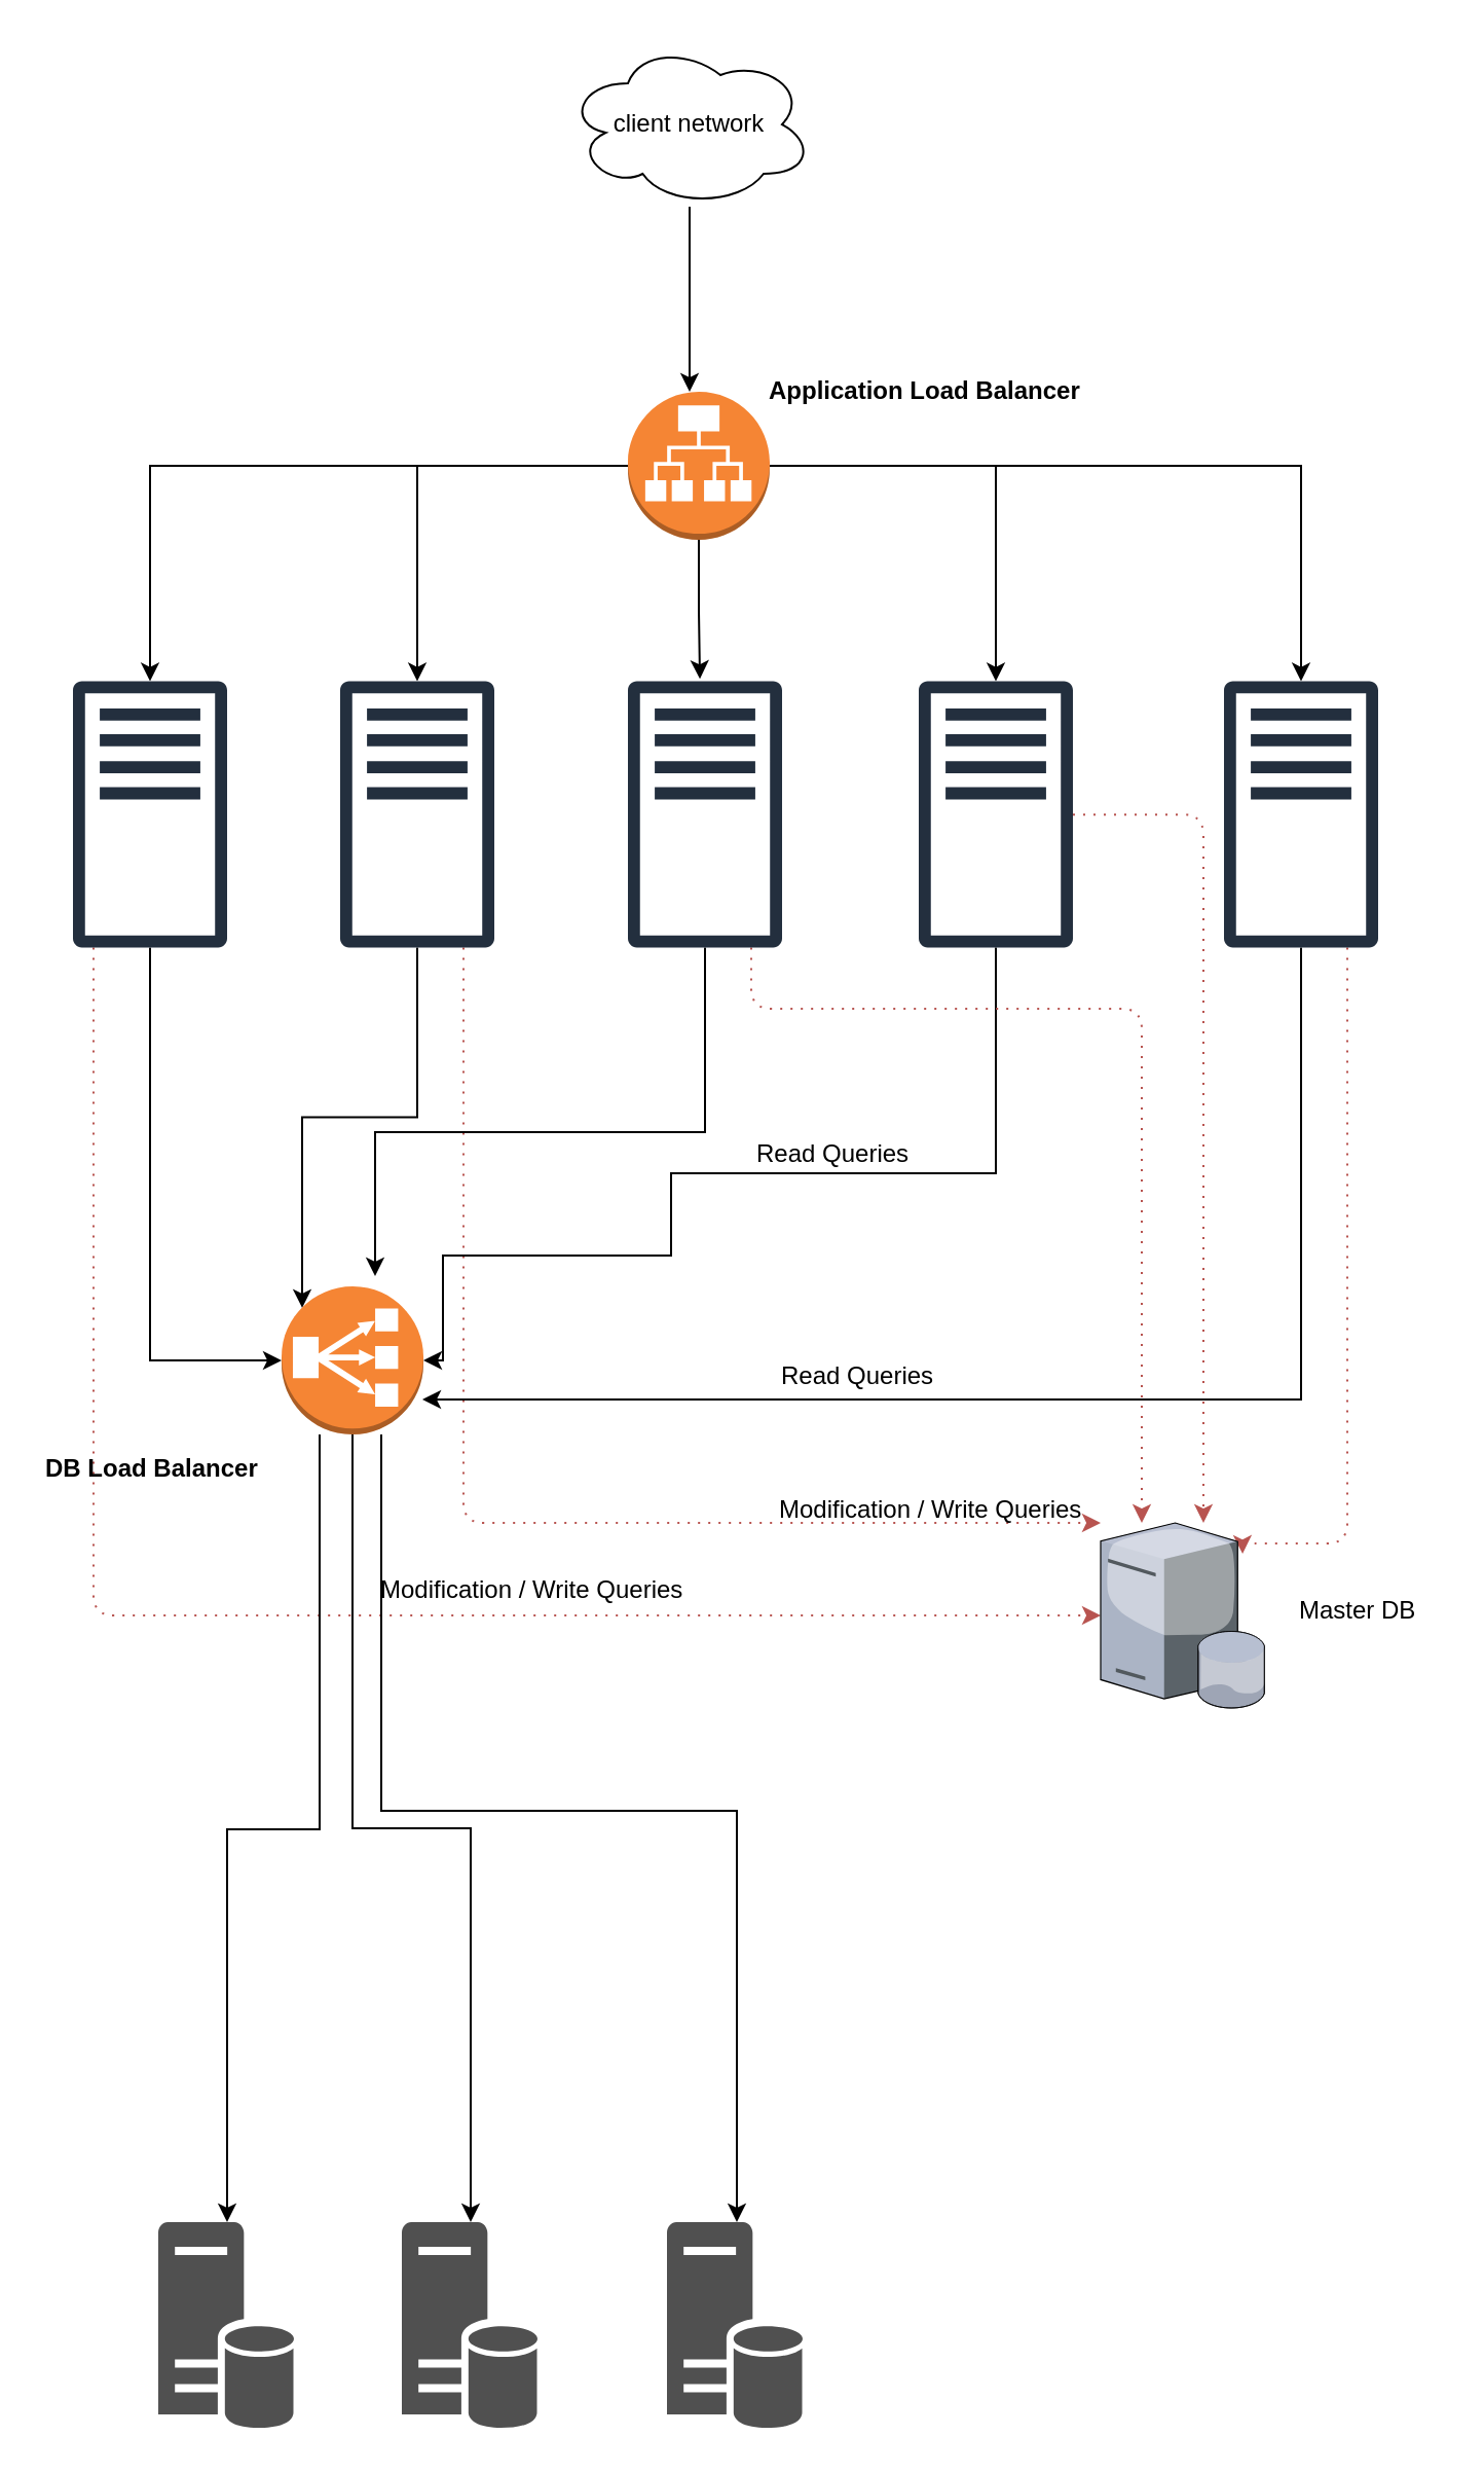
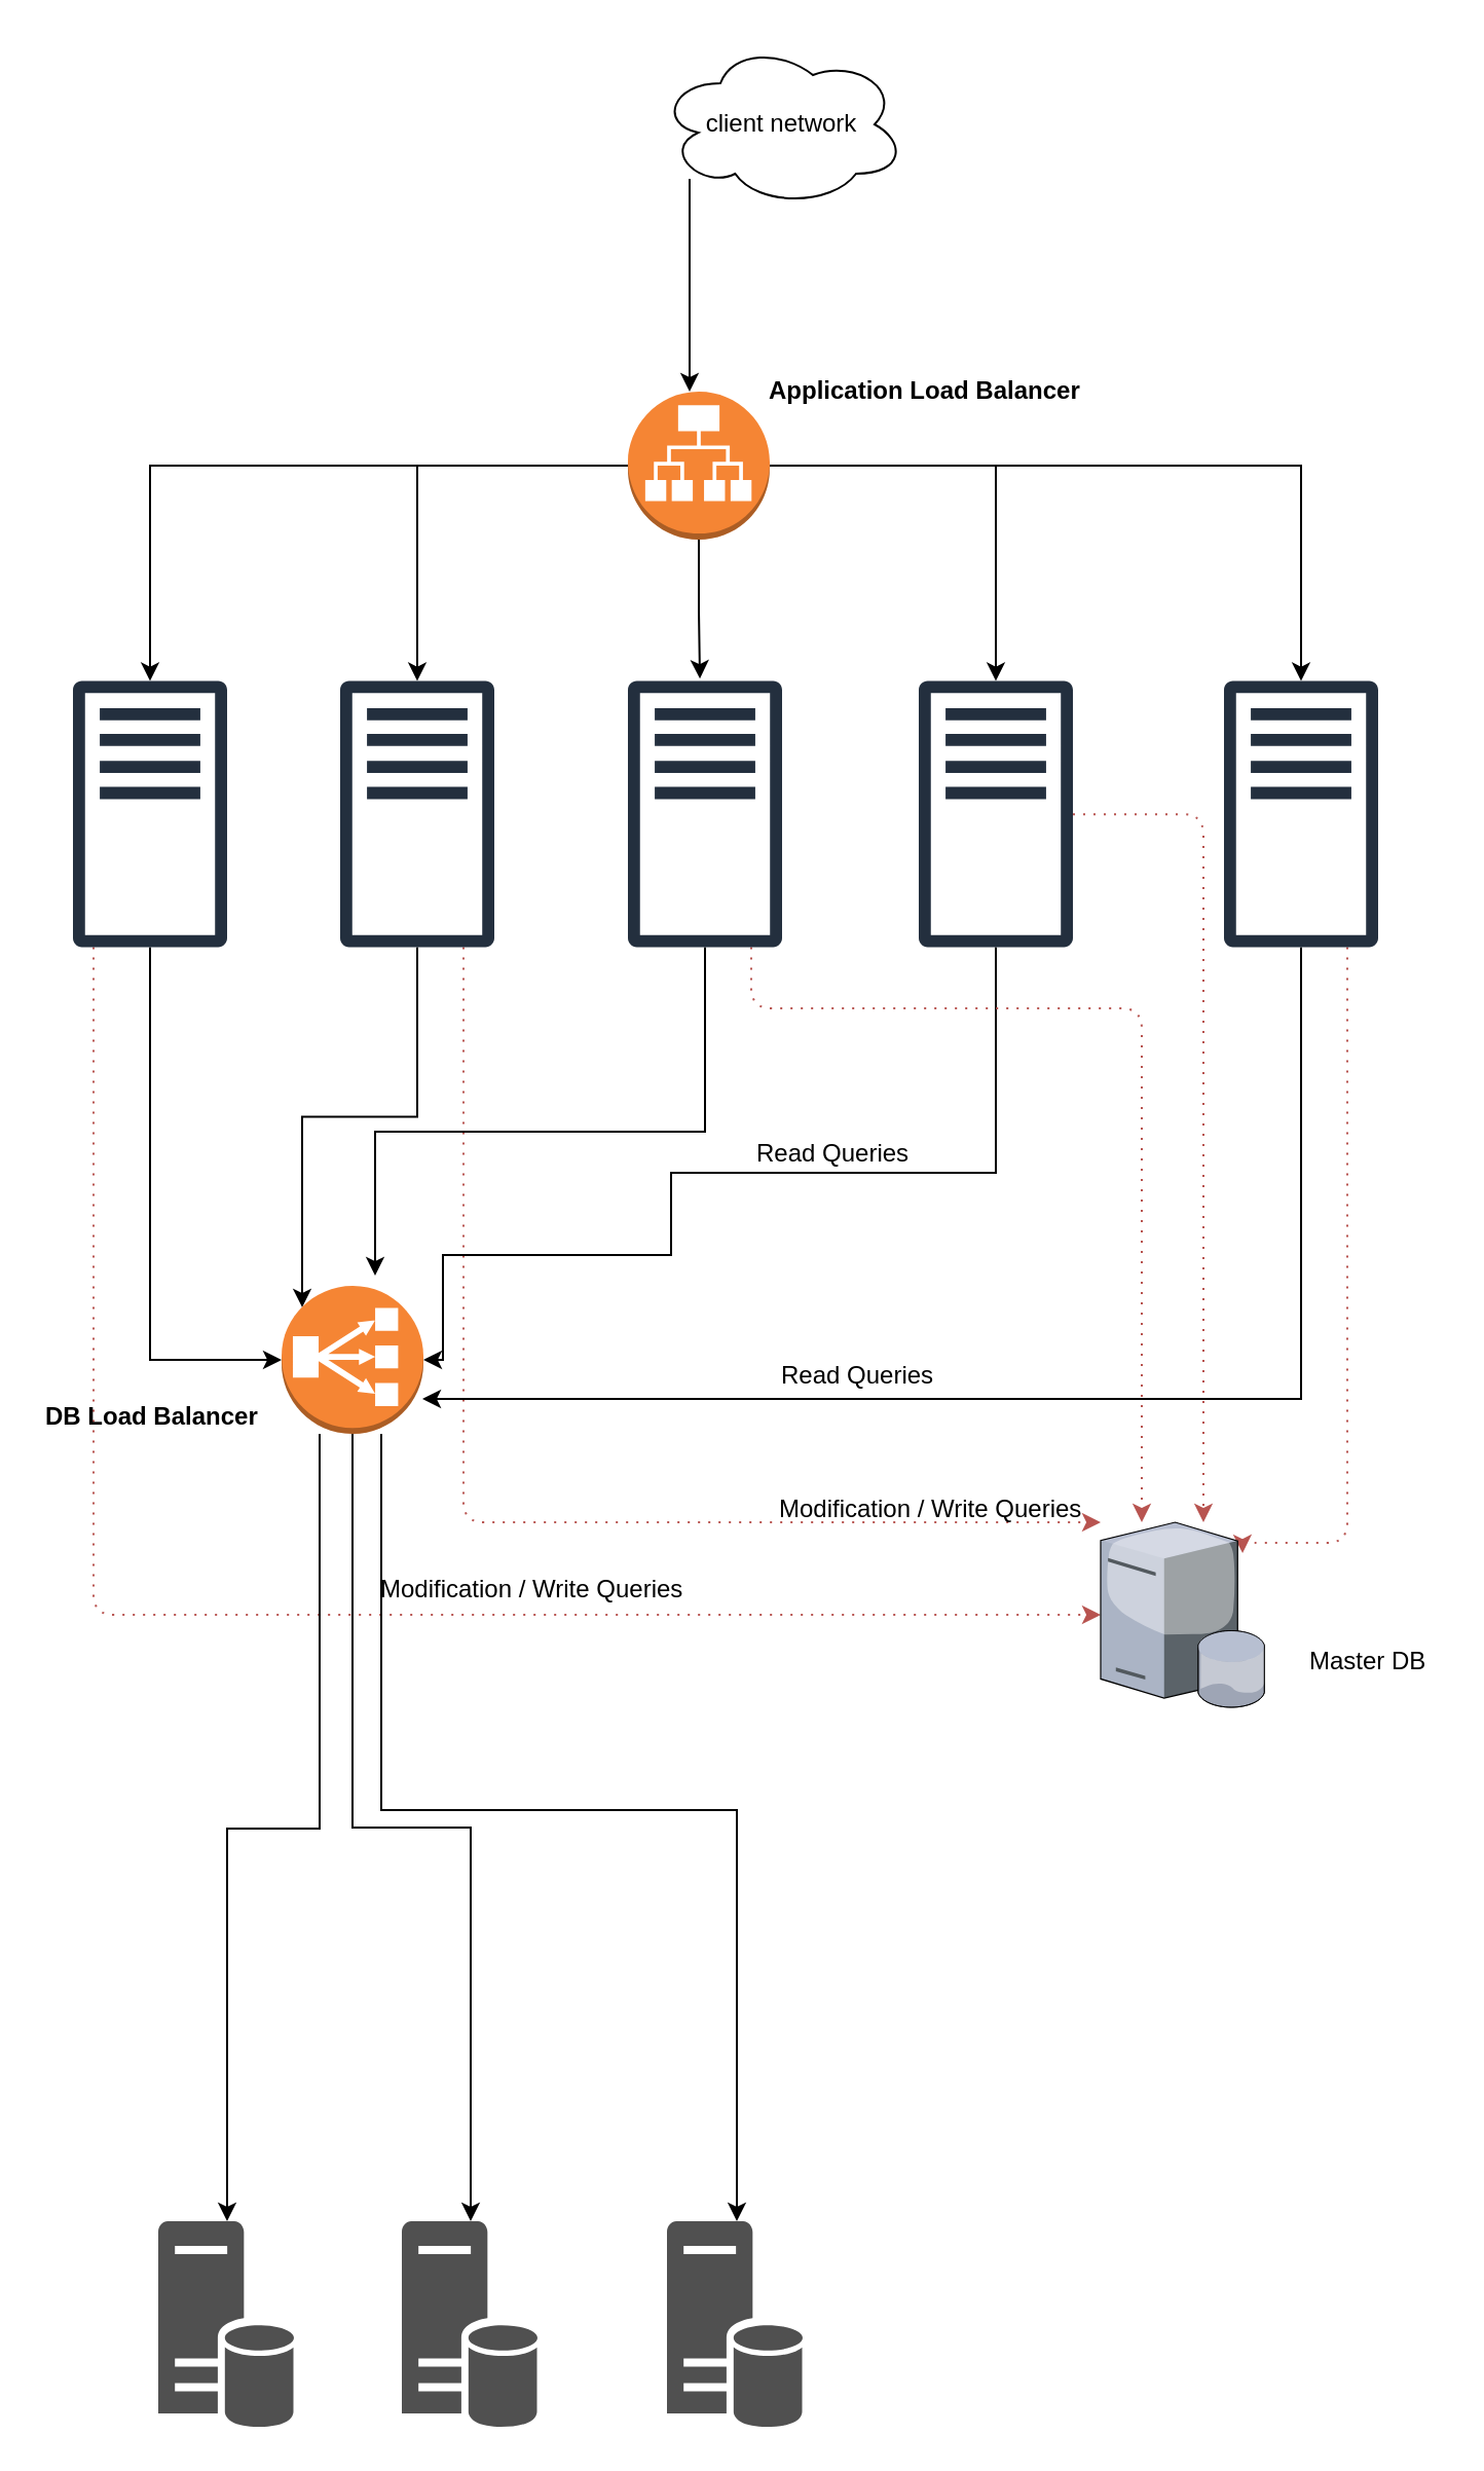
- <mxCell id="4" value="client network" style="ellipse;shape=cloud;whiteSpace=wrap;html=1;" vertex="1" parent="1"><mxGeometry x="275" y="20" width="120" height="80" as="geometry" /></mxCell>
+ <mxCell id="4" value="client network" style="ellipse;shape=cloud;whiteSpace=wrap;html=1;" vertex="1" parent="1"><mxGeometry x="320" y="20" width="120" height="80" as="geometry" /></mxCell>
- <mxCell id="39" value="DB Load Balancer" style="text;html=1;resizable=0;points=[];autosize=1;align=left;verticalAlign=top;spacingTop=-4;fontStyle=1" vertex="1" parent="1"><mxGeometry x="20" y="704" width="110" height="20" as="geometry" /></mxCell>
+ <mxCell id="39" value="DB Load Balancer" style="text;html=1;resizable=0;points=[];autosize=1;align=left;verticalAlign=top;spacingTop=-4;fontStyle=1" vertex="1" parent="1"><mxGeometry x="20" y="679" width="110" height="20" as="geometry" /></mxCell>
- <mxCell id="34" value="Master DB&lt;br&gt;" style="text;html=1;resizable=0;points=[];autosize=1;align=left;verticalAlign=top;spacingTop=-4;" vertex="1" parent="1"><mxGeometry x="630" y="773" width="70" height="20" as="geometry" /></mxCell>
+ <mxCell id="34" value="Master DB&lt;br&gt;" style="text;html=1;resizable=0;points=[];autosize=1;align=left;verticalAlign=top;spacingTop=-4;" vertex="1" parent="1"><mxGeometry x="635" y="798" width="70" height="20" as="geometry" /></mxCell>
